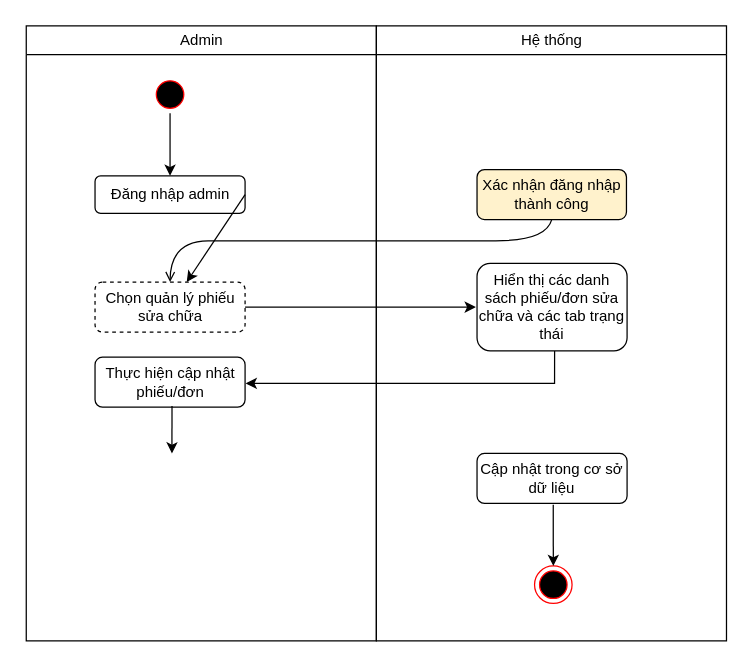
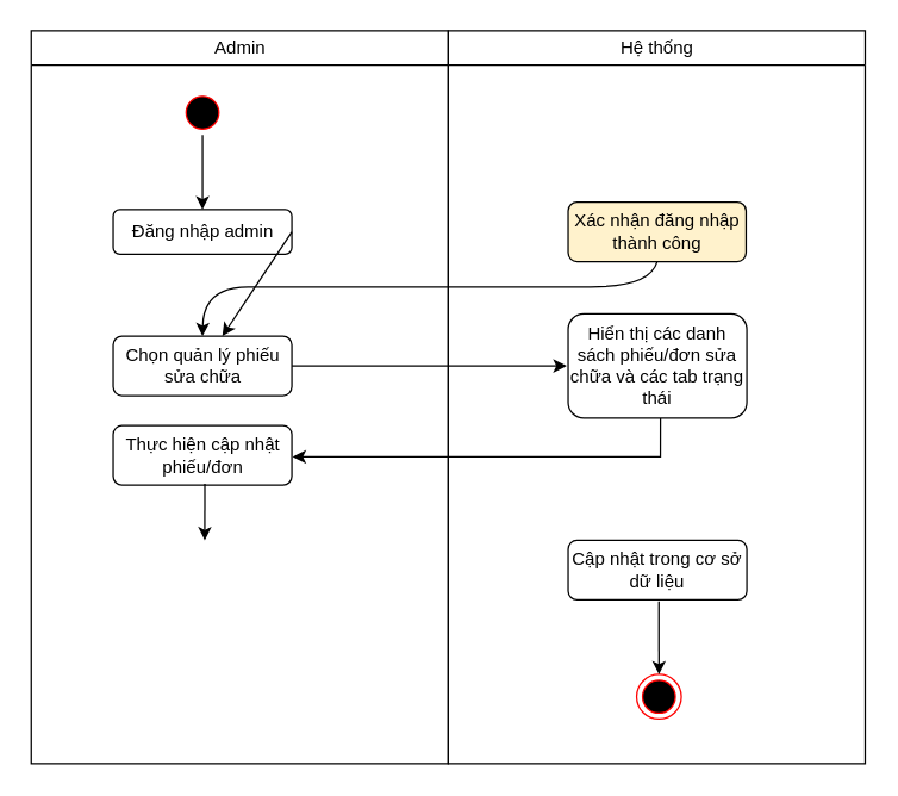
- <mxCell id="17" value="" style="curved=1;endArrow=open;html=1;rounded=0;entryX=0.5;entryY=0;entryDx=0;entryDy=0;exitX=0.5;exitY=1;exitDx=0;exitDy=0;" parent="1" source="11" target="6" edge="1"><mxGeometry width="50" height="50" relative="1" as="geometry"><mxPoint x="256" y="302" as="sourcePoint" /><mxPoint x="306" y="252" as="targetPoint" /><Array as="points"><mxPoint x="436" y="192" /><mxPoint x="356" y="192" /><mxPoint x="256" y="192" /><mxPoint x="196" y="192" /><mxPoint x="136" y="192" /></Array></mxGeometry></mxCell>
+ <mxCell id="17" value="" style="curved=1;endArrow=classic;html=1;rounded=0;entryX=0.5;entryY=0;entryDx=0;entryDy=0;exitX=0.5;exitY=1;exitDx=0;exitDy=0;" parent="1" source="11" target="6" edge="1"><mxGeometry width="50" height="50" relative="1" as="geometry"><mxPoint x="256" y="302" as="sourcePoint" /><mxPoint x="306" y="252" as="targetPoint" /><Array as="points"><mxPoint x="436" y="192" /><mxPoint x="356" y="192" /><mxPoint x="256" y="192" /><mxPoint x="196" y="192" /><mxPoint x="136" y="192" /></Array></mxGeometry></mxCell>
- <mxCell id="6" value="Chọn quản lý phiếu sửa chữa" style="rounded=1;whiteSpace=wrap;html=1;dashed=1;" parent="2" vertex="1"><mxGeometry x="55" y="205" width="120" height="40" as="geometry" /></mxCell>
+ <mxCell id="6" value="Chọn quản lý phiếu sửa chữa" style="rounded=1;whiteSpace=wrap;html=1;" parent="2" vertex="1"><mxGeometry x="55" y="205" width="120" height="40" as="geometry" /></mxCell>
